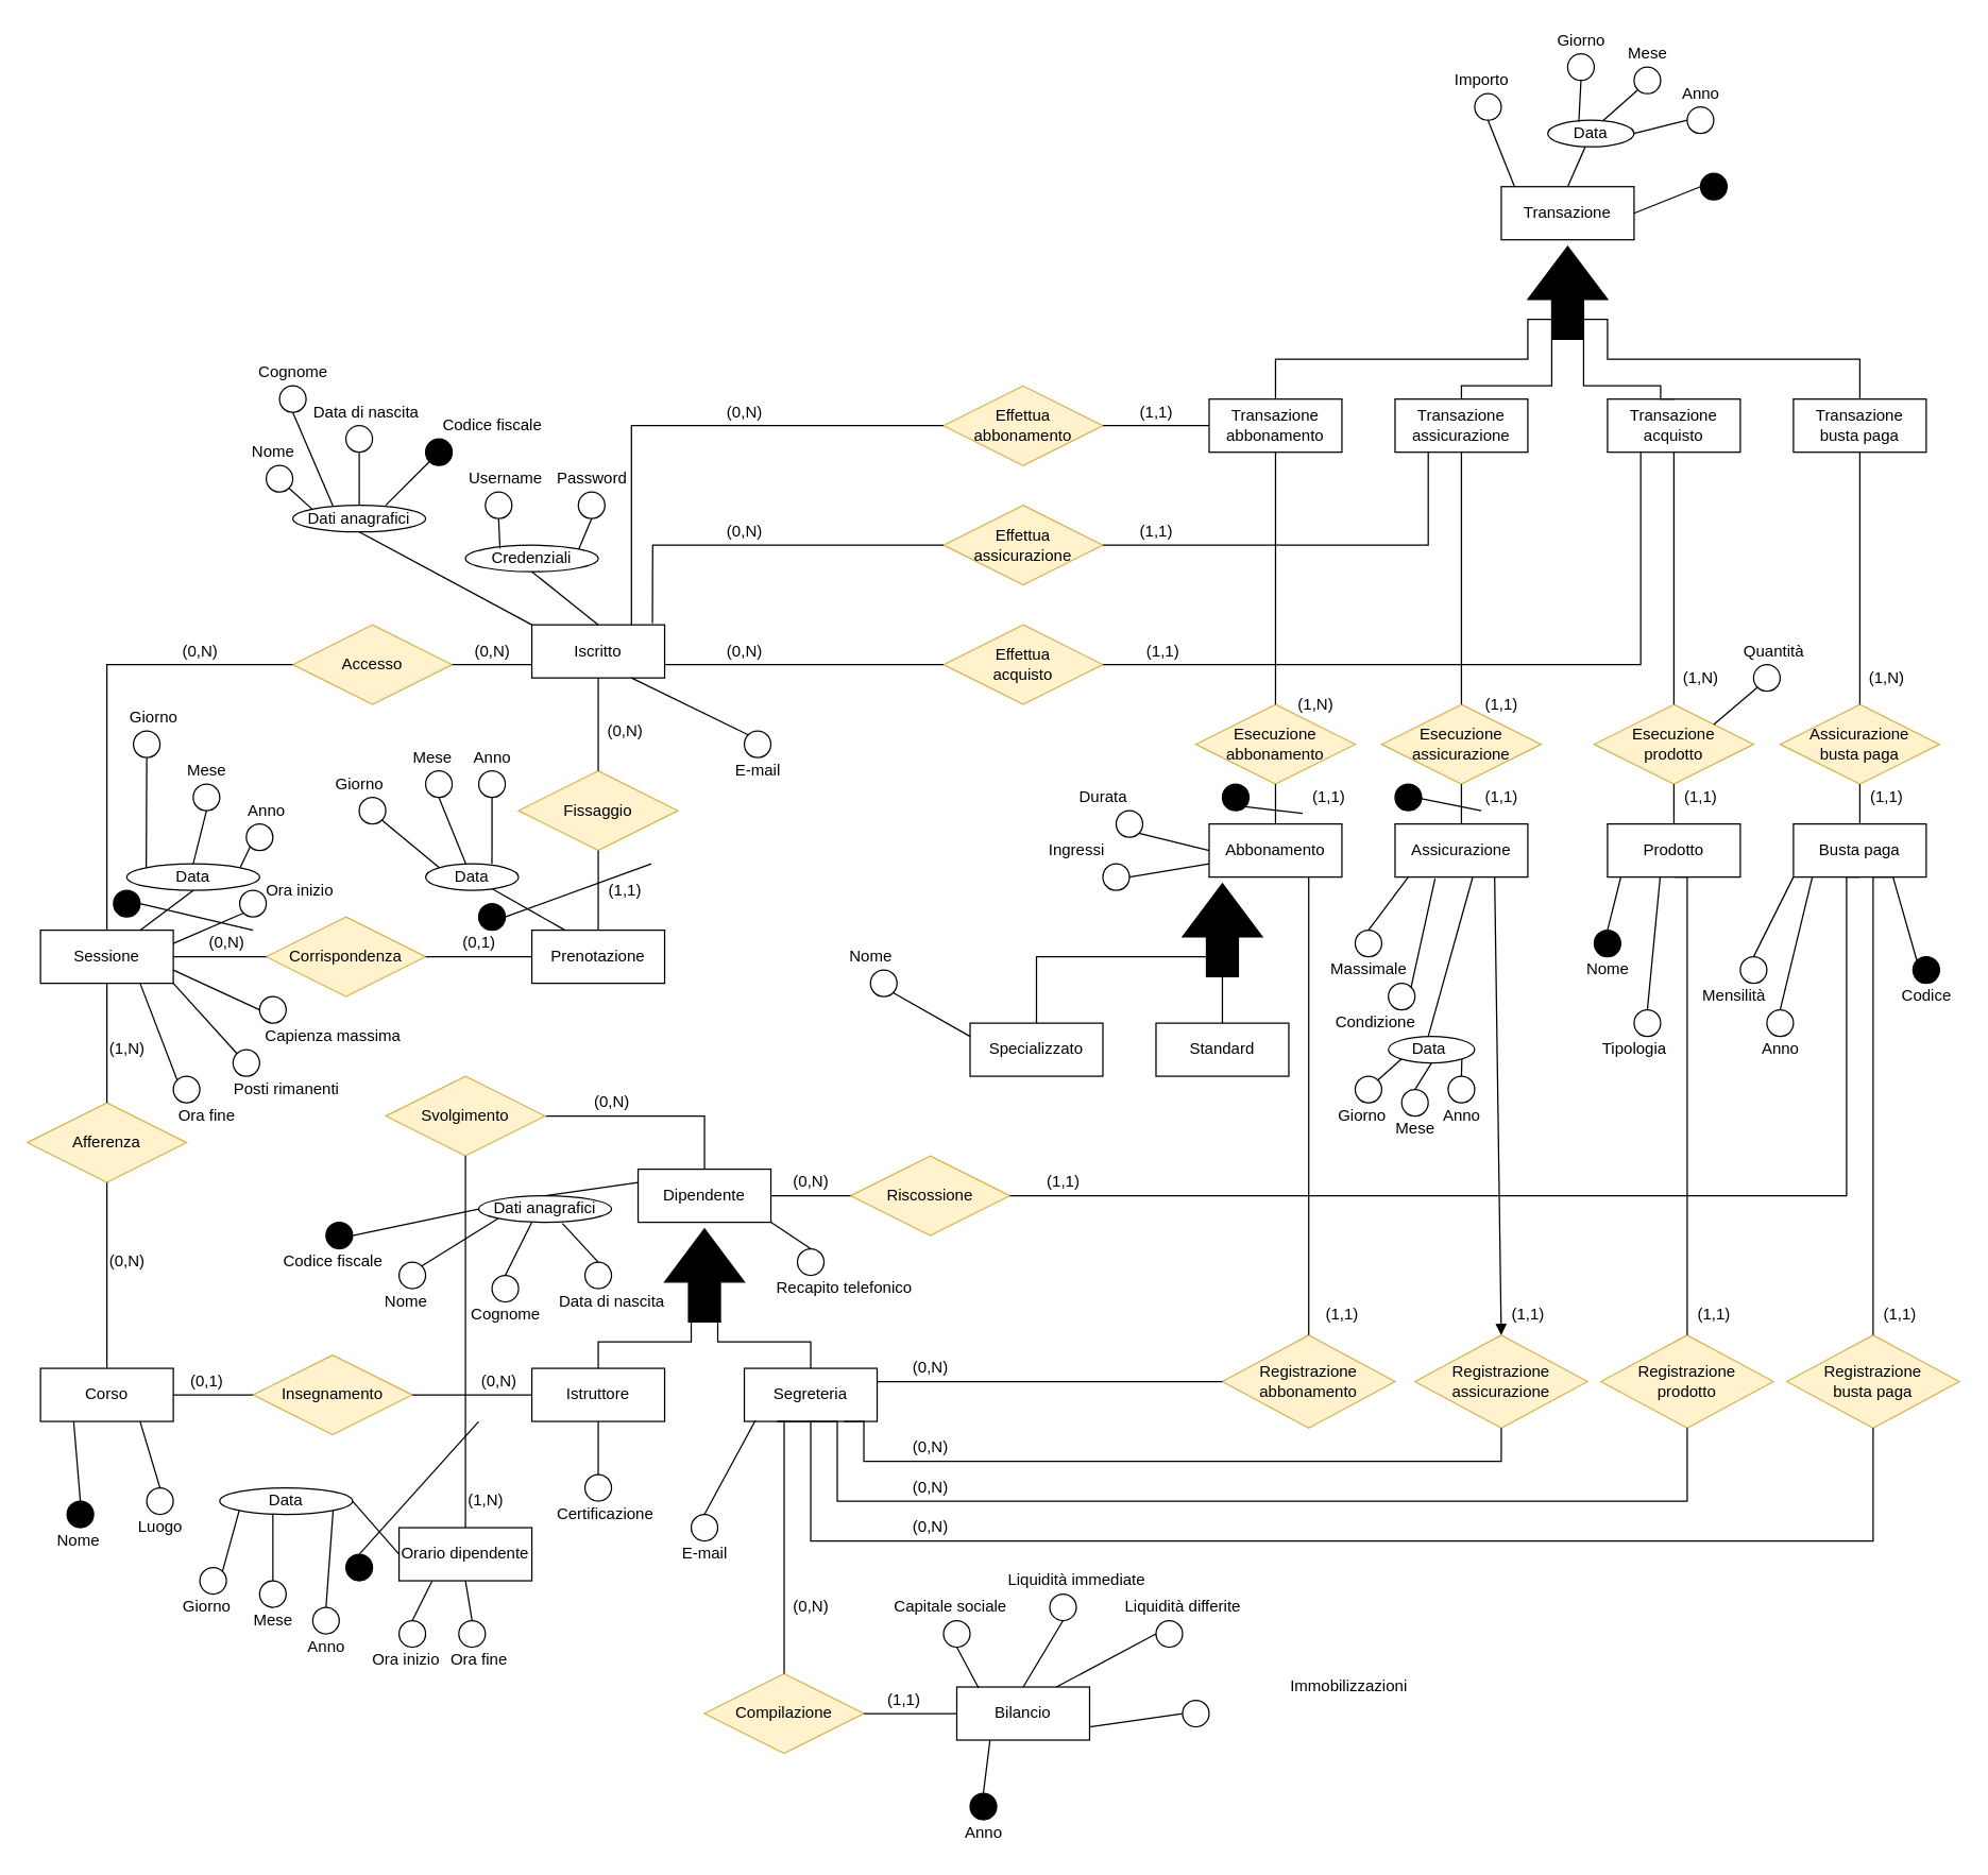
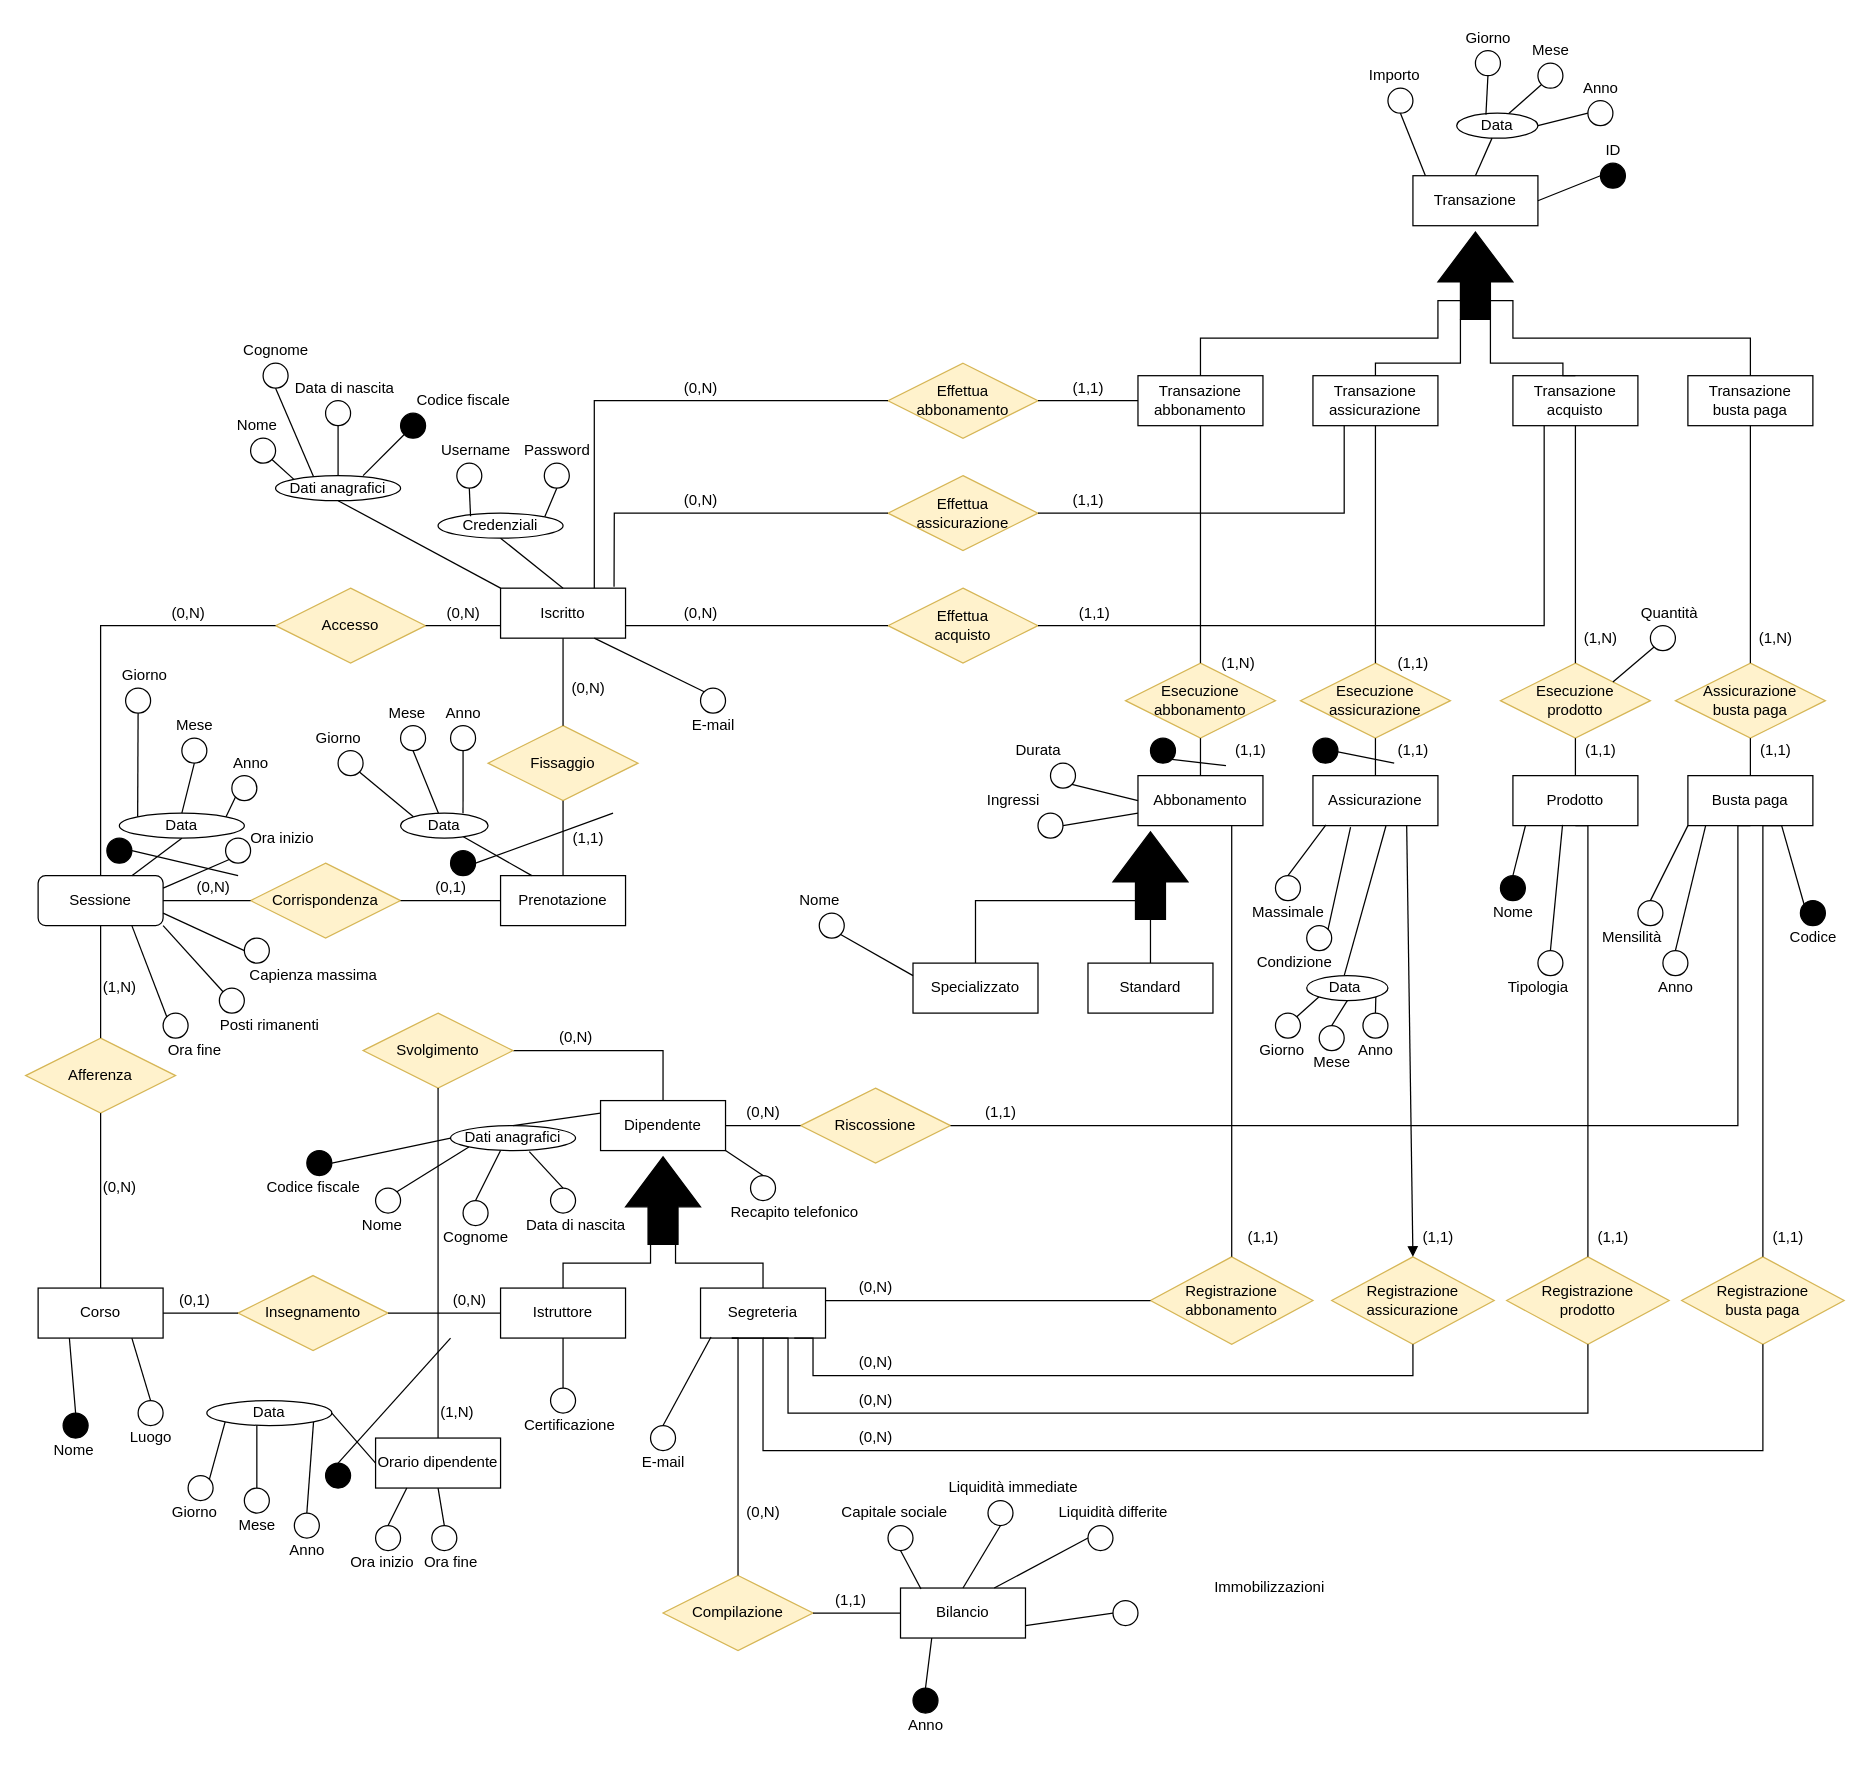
+ <mxCell id="213" value="ID" style="text;html=1;align=center;verticalAlign=middle;resizable=0;points=[];autosize=1;strokeColor=none;fillColor=none;" parent="1" vertex="1"><mxGeometry x="1275" y="110" width="30" height="20" as="geometry" /></mxCell>
- <mxCell id="9" value="Sessione" style="whiteSpace=wrap;html=1;align=center;" parent="1" vertex="1"><mxGeometry x="30" y="700" width="100" height="40" as="geometry" /></mxCell>
+ <mxCell id="9" value="Sessione" style="whiteSpace=wrap;html=1;align=center;rounded=1;" parent="1" vertex="1"><mxGeometry x="30" y="700" width="100" height="40" as="geometry" /></mxCell>
